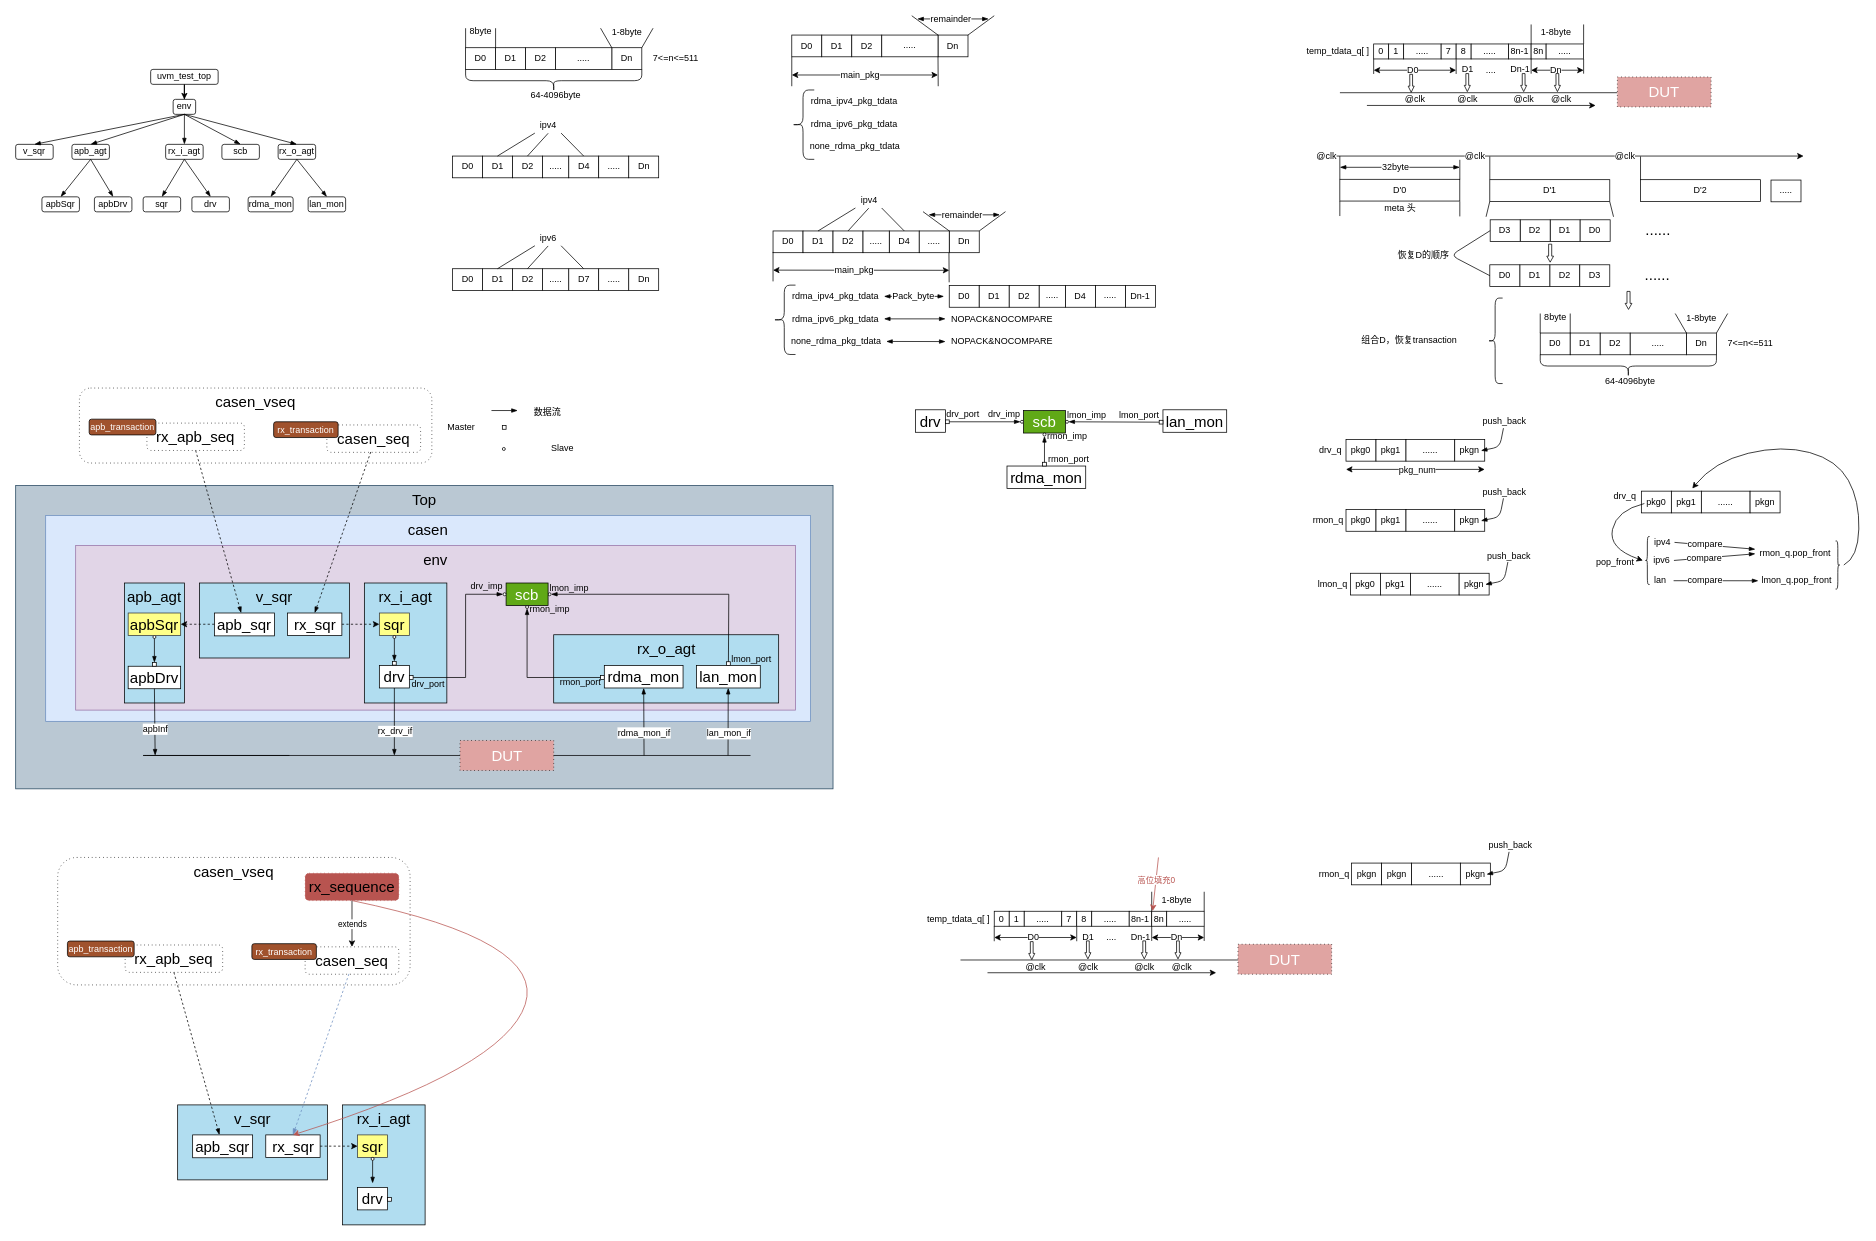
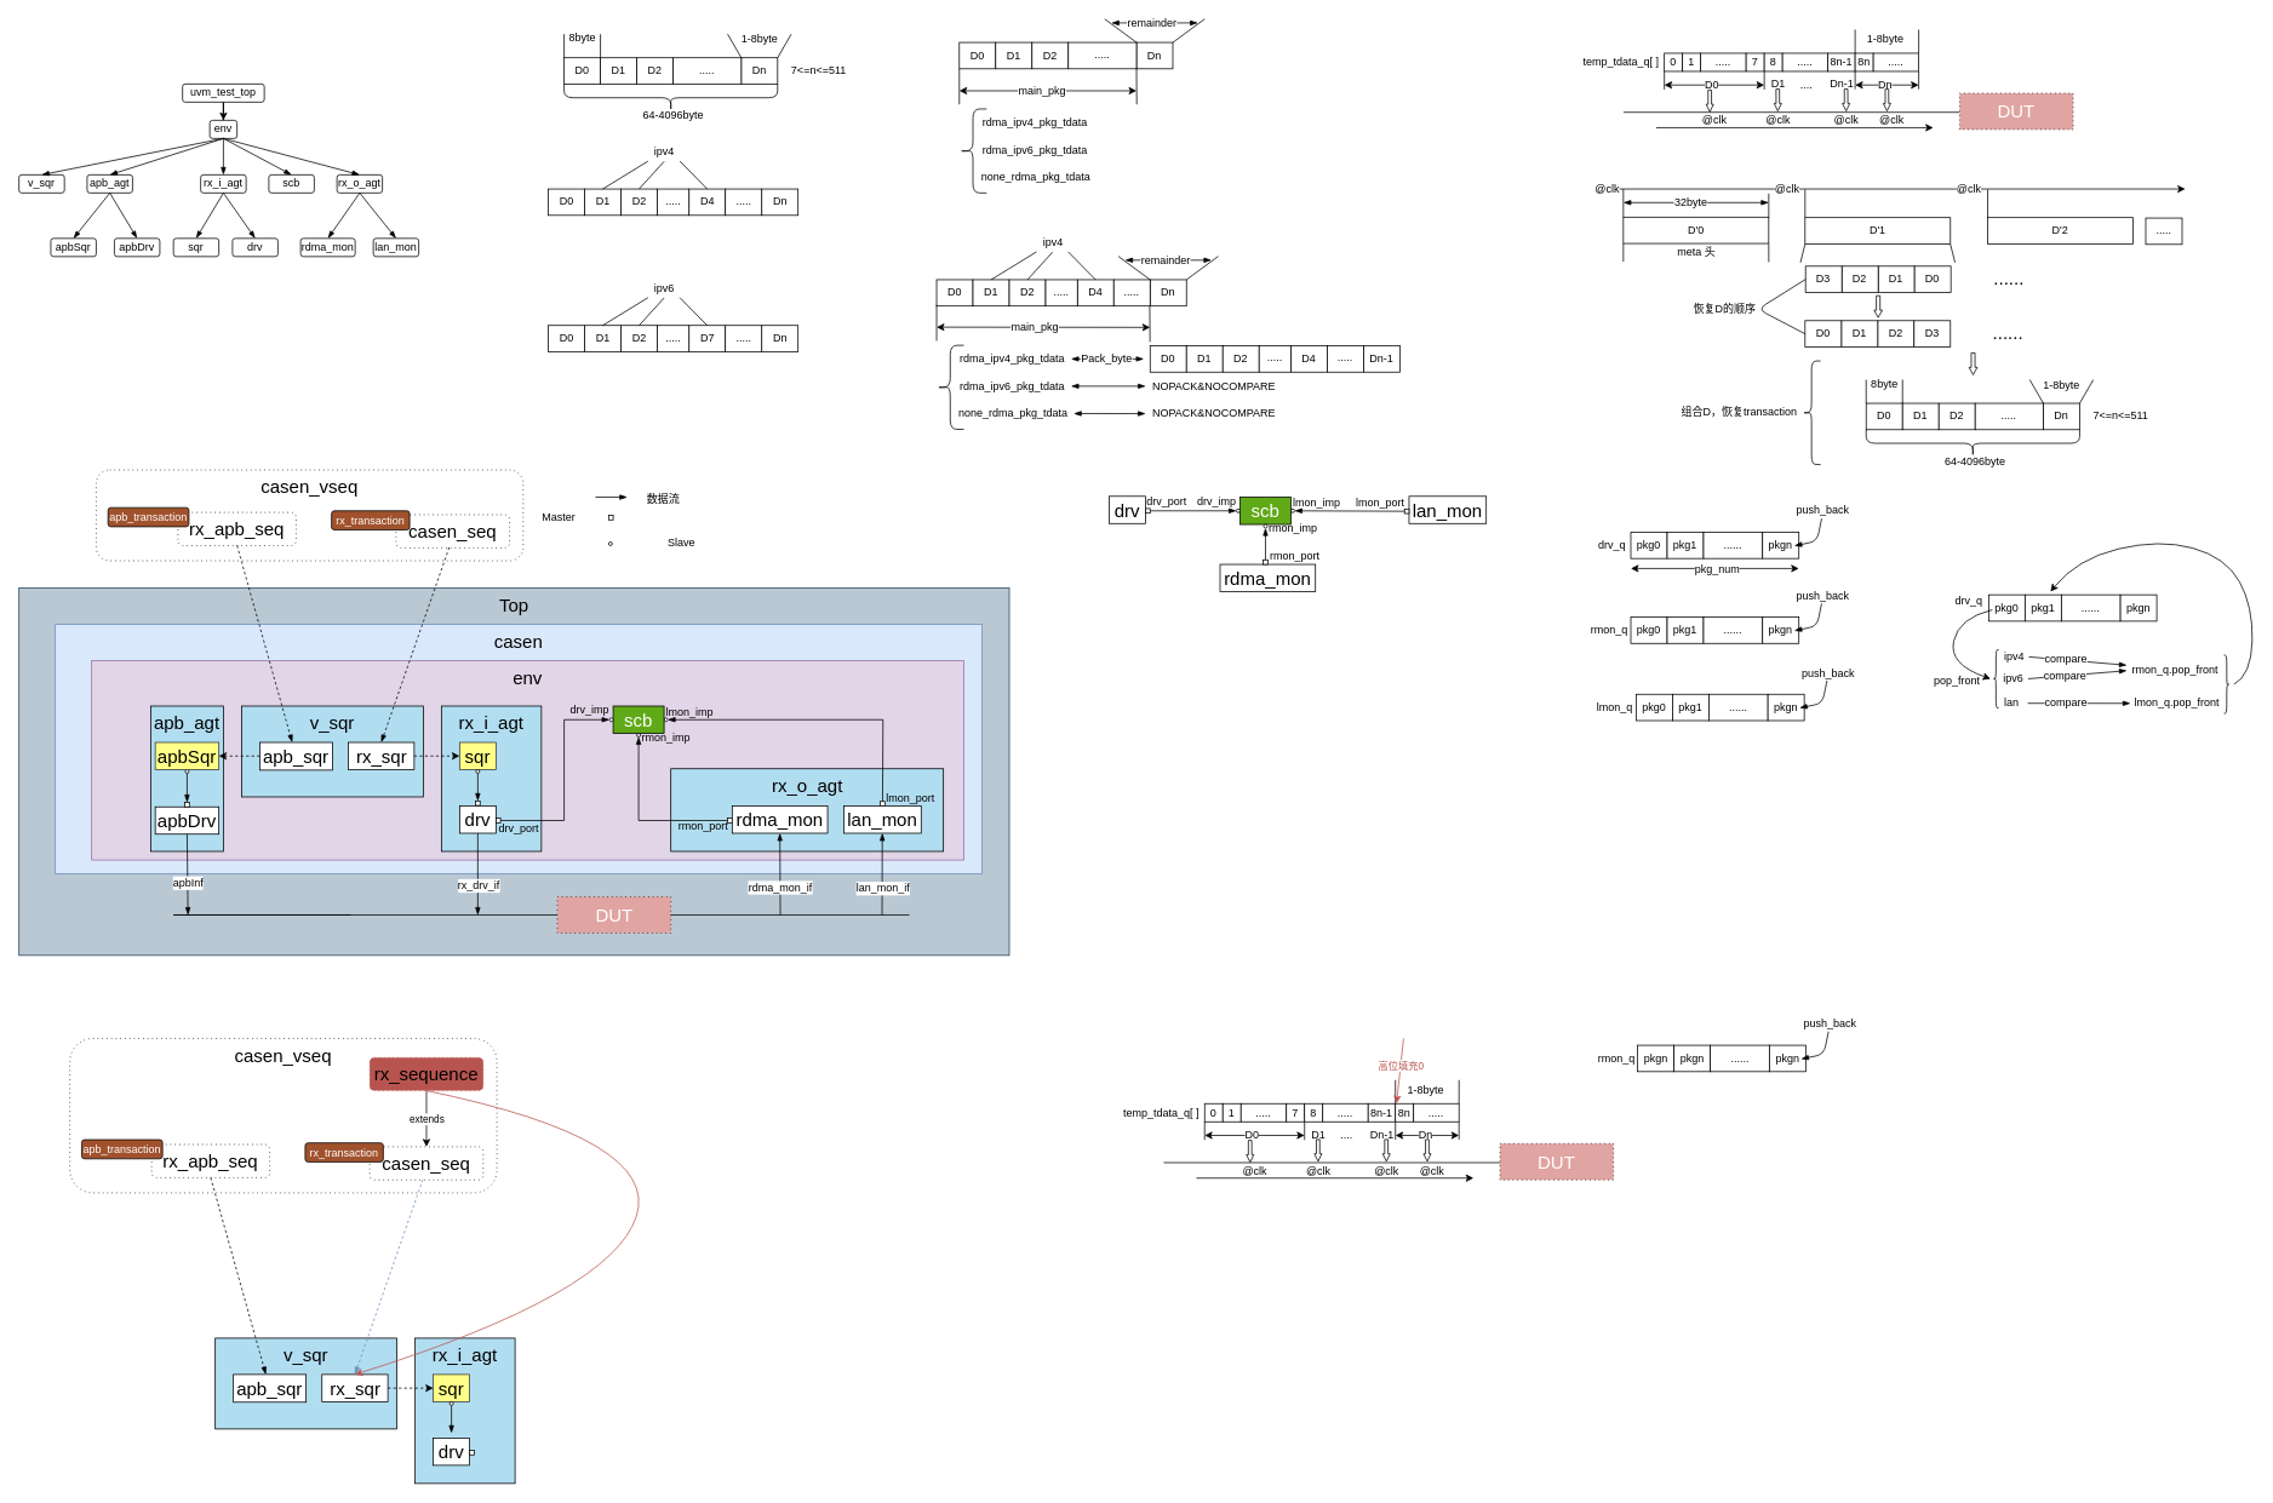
- <mxCell id="333" value="组合D，恢复transaction" style="text;html=1;align=center;verticalAlign=middle;resizable=0;points=[];autosize=1;" vertex="1" parent="1"><mxGeometry x="1808.5" y="444.75" width="138" height="19" as="geometry" /></mxCell>
+ <mxCell id="333" value="组合D，恢复transaction" style="text;html=1;align=center;verticalAlign=middle;resizable=0;points=[];autosize=1;" vertex="1" parent="1"><mxGeometry x="1843.5" y="444.75" width="138" height="19" as="geometry" /></mxCell>
